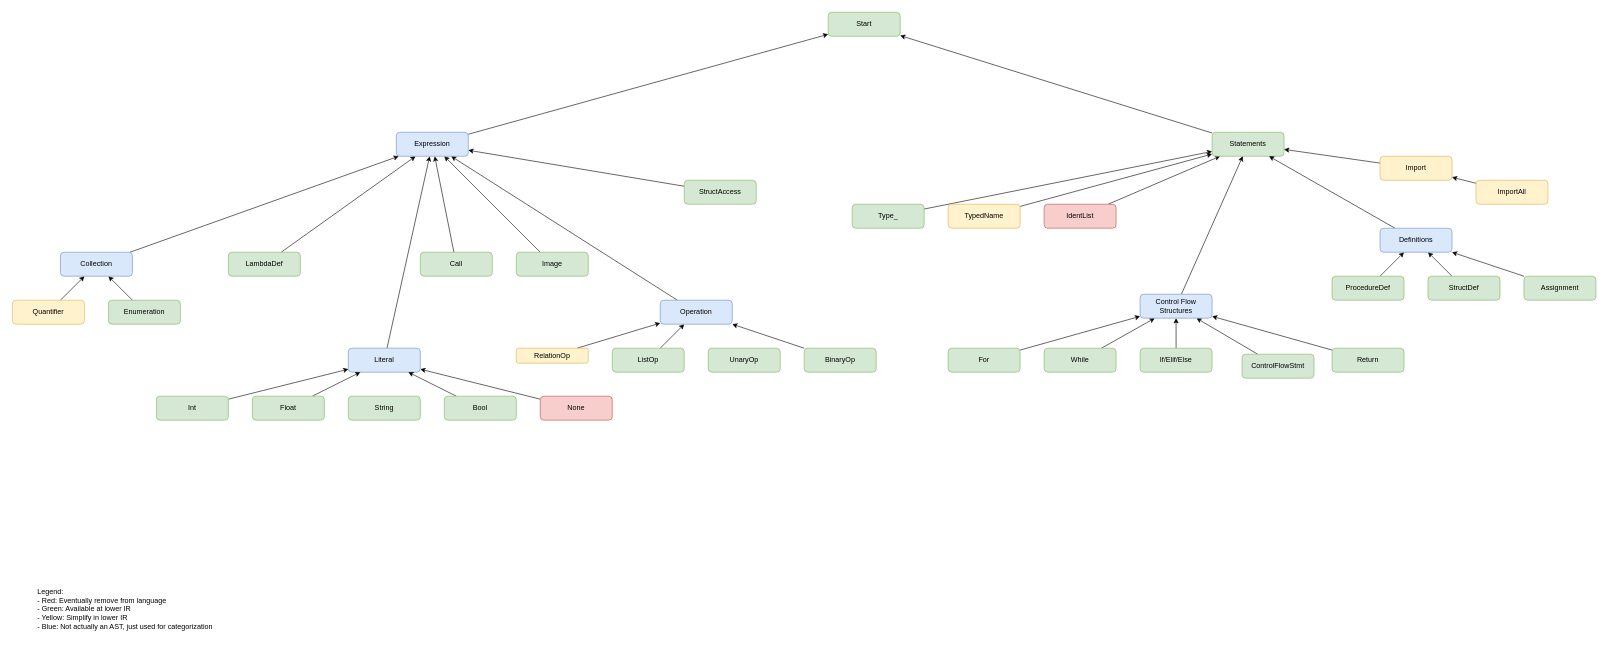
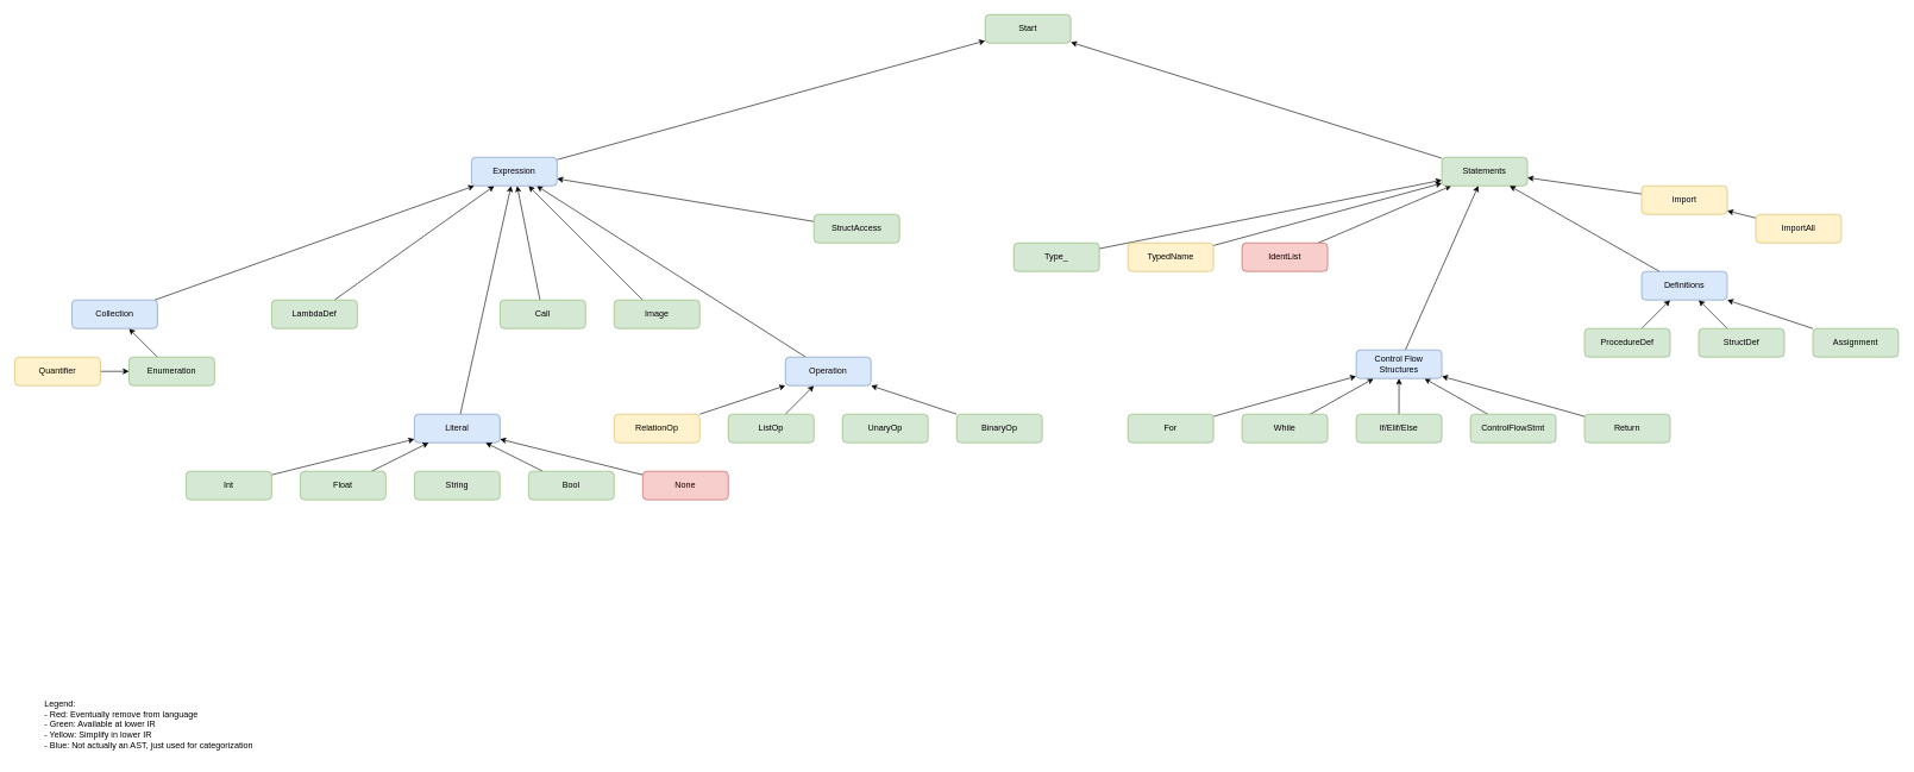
- <mxCell id="27" style="rounded=0;orthogonalLoop=1;jettySize=auto;html=1;" edge="1" parent="1" source="28" target="65"><mxGeometry relative="1" as="geometry" /></mxCell>
+ <mxCell id="27" style="rounded=0;orthogonalLoop=1;jettySize=auto;html=1;" edge="1" parent="1" source="28" target="26"><mxGeometry relative="1" as="geometry" /></mxCell>
- <mxCell id="30" value="RelationOp" style="rounded=1;whiteSpace=wrap;html=1;strokeColor=#d6b656;align=center;verticalAlign=middle;fontFamily=Helvetica;fontSize=12;fillColor=#fff2cc;" vertex="1" parent="1"><mxGeometry x="860" y="580" width="120" height="25" as="geometry" /></mxCell>
+ <mxCell id="30" value="RelationOp" style="rounded=1;whiteSpace=wrap;html=1;strokeColor=#d6b656;align=center;verticalAlign=middle;fontFamily=Helvetica;fontSize=12;fillColor=#fff2cc;" vertex="1" parent="1"><mxGeometry x="860" y="580" width="120" height="40" as="geometry" /></mxCell>
- <mxCell id="44" value="ControlFlowStmt" style="rounded=1;whiteSpace=wrap;html=1;strokeColor=#82b366;align=center;verticalAlign=middle;fontFamily=Helvetica;fontSize=12;fontColor=default;fillColor=#d5e8d4;" vertex="1" parent="1"><mxGeometry x="2070" y="590" width="120" height="40" as="geometry" /></mxCell>
+ <mxCell id="44" value="ControlFlowStmt" style="rounded=1;whiteSpace=wrap;html=1;strokeColor=#82b366;align=center;verticalAlign=middle;fontFamily=Helvetica;fontSize=12;fontColor=default;fillColor=#d5e8d4;" vertex="1" parent="1"><mxGeometry x="2060" y="580" width="120" height="40" as="geometry" /></mxCell>
